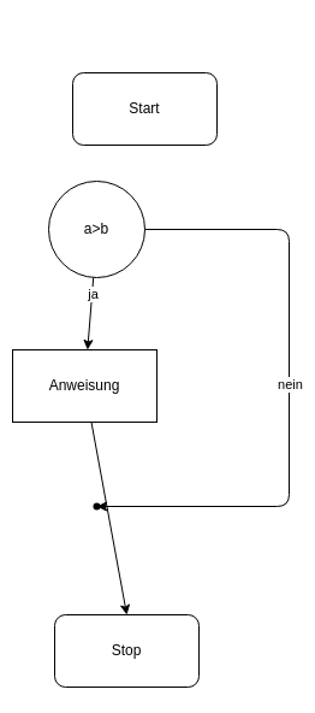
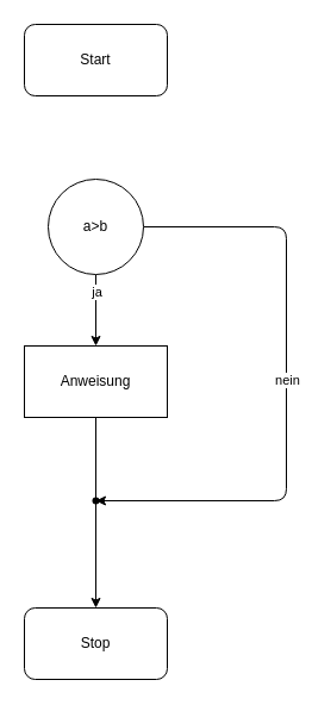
- <mxCell id="2" value="Start" style="rounded=1;whiteSpace=wrap;html=1;" vertex="1" parent="1"><mxGeometry x="60" y="60" width="120" height="60" as="geometry" /></mxCell>
+ <mxCell id="2" value="Start" style="rounded=1;whiteSpace=wrap;html=1;" vertex="1" parent="1"><mxGeometry x="20" y="20" width="120" height="60" as="geometry" /></mxCell>
- <mxCell id="4" value="Anweisung" style="rounded=0;whiteSpace=wrap;html=1;" vertex="1" parent="1"><mxGeometry x="10" y="290" width="120" height="60" as="geometry" /></mxCell>
+ <mxCell id="4" value="Anweisung" style="rounded=0;whiteSpace=wrap;html=1;" vertex="1" parent="1"><mxGeometry x="20" y="290" width="120" height="60" as="geometry" /></mxCell>
- <mxCell id="10" value="Stop&lt;br&gt;" style="rounded=1;whiteSpace=wrap;html=1;" vertex="1" parent="1"><mxGeometry x="45" y="510" width="120" height="60" as="geometry" /></mxCell>
+ <mxCell id="10" value="Stop&lt;br&gt;" style="rounded=1;whiteSpace=wrap;html=1;" vertex="1" parent="1"><mxGeometry x="20" y="510" width="120" height="60" as="geometry" /></mxCell>
